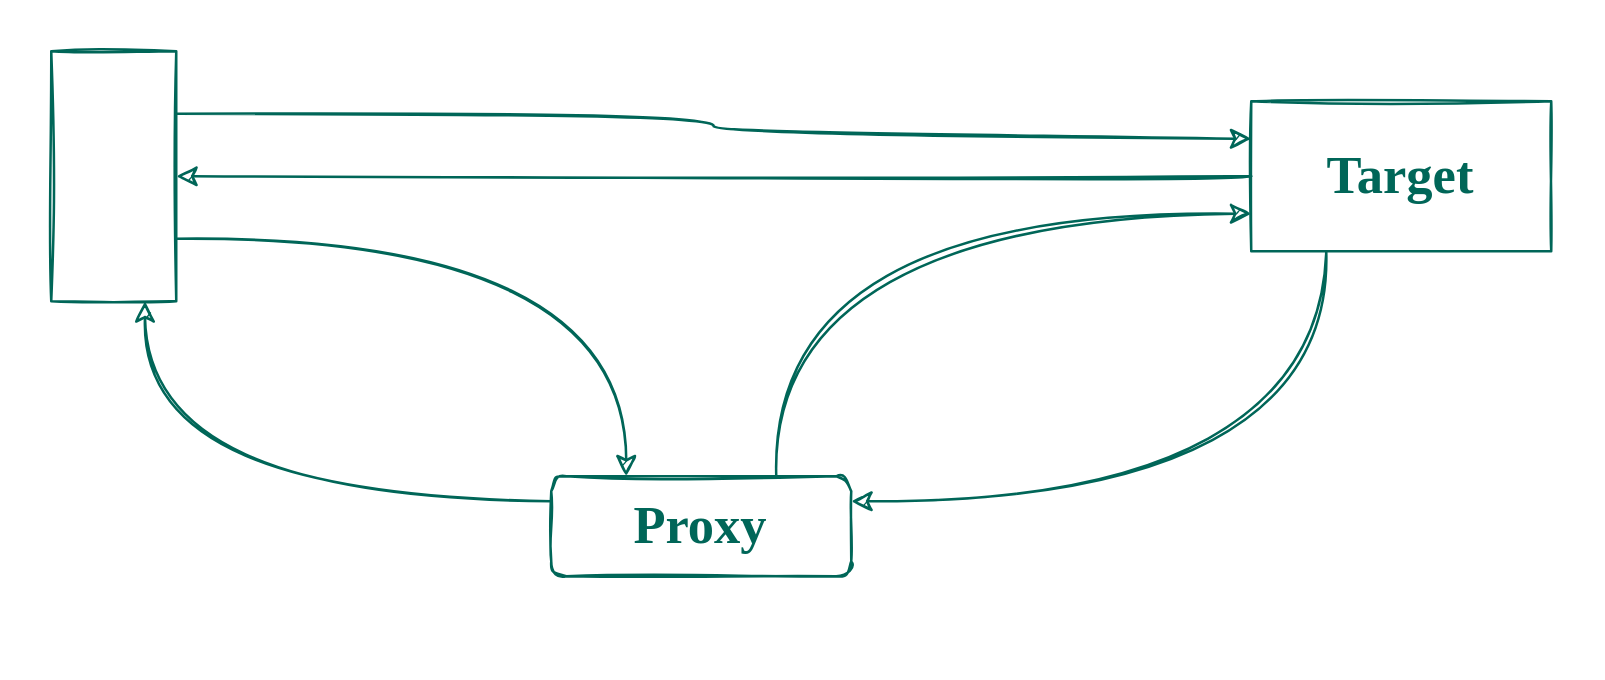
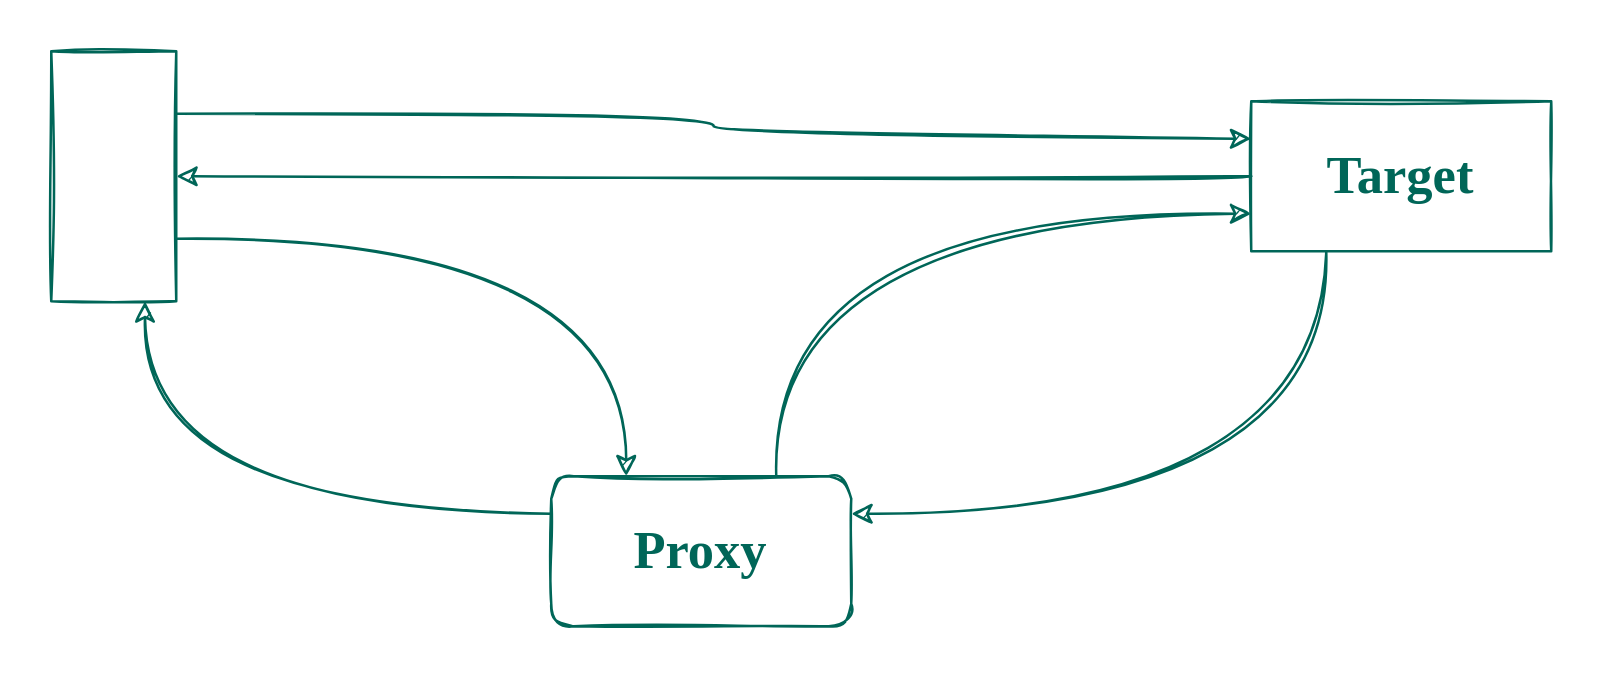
- <mxCell id="3" value="&lt;font face=&quot;Comic Sans MS&quot; color=&quot;#006658&quot;&gt;&lt;b style=&quot;font-size: 21px&quot;&gt;Proxy&lt;/b&gt;&lt;/font&gt;" style="whiteSpace=wrap;html=1;strokeColor=#006658;fontColor=#5C5C5C;sketch=1;rounded=1;fillStyle=auto;fillColor=none;" vertex="1" parent="1"><mxGeometry x="220" y="190" width="120" height="40" as="geometry" /></mxCell>
+ <mxCell id="3" value="&lt;font face=&quot;Comic Sans MS&quot; color=&quot;#006658&quot;&gt;&lt;b style=&quot;font-size: 21px&quot;&gt;Proxy&lt;/b&gt;&lt;/font&gt;" style="whiteSpace=wrap;html=1;strokeColor=#006658;fontColor=#5C5C5C;sketch=1;rounded=1;fillStyle=auto;fillColor=none;" vertex="1" parent="1"><mxGeometry x="220" y="190" width="120" height="60" as="geometry" /></mxCell>
